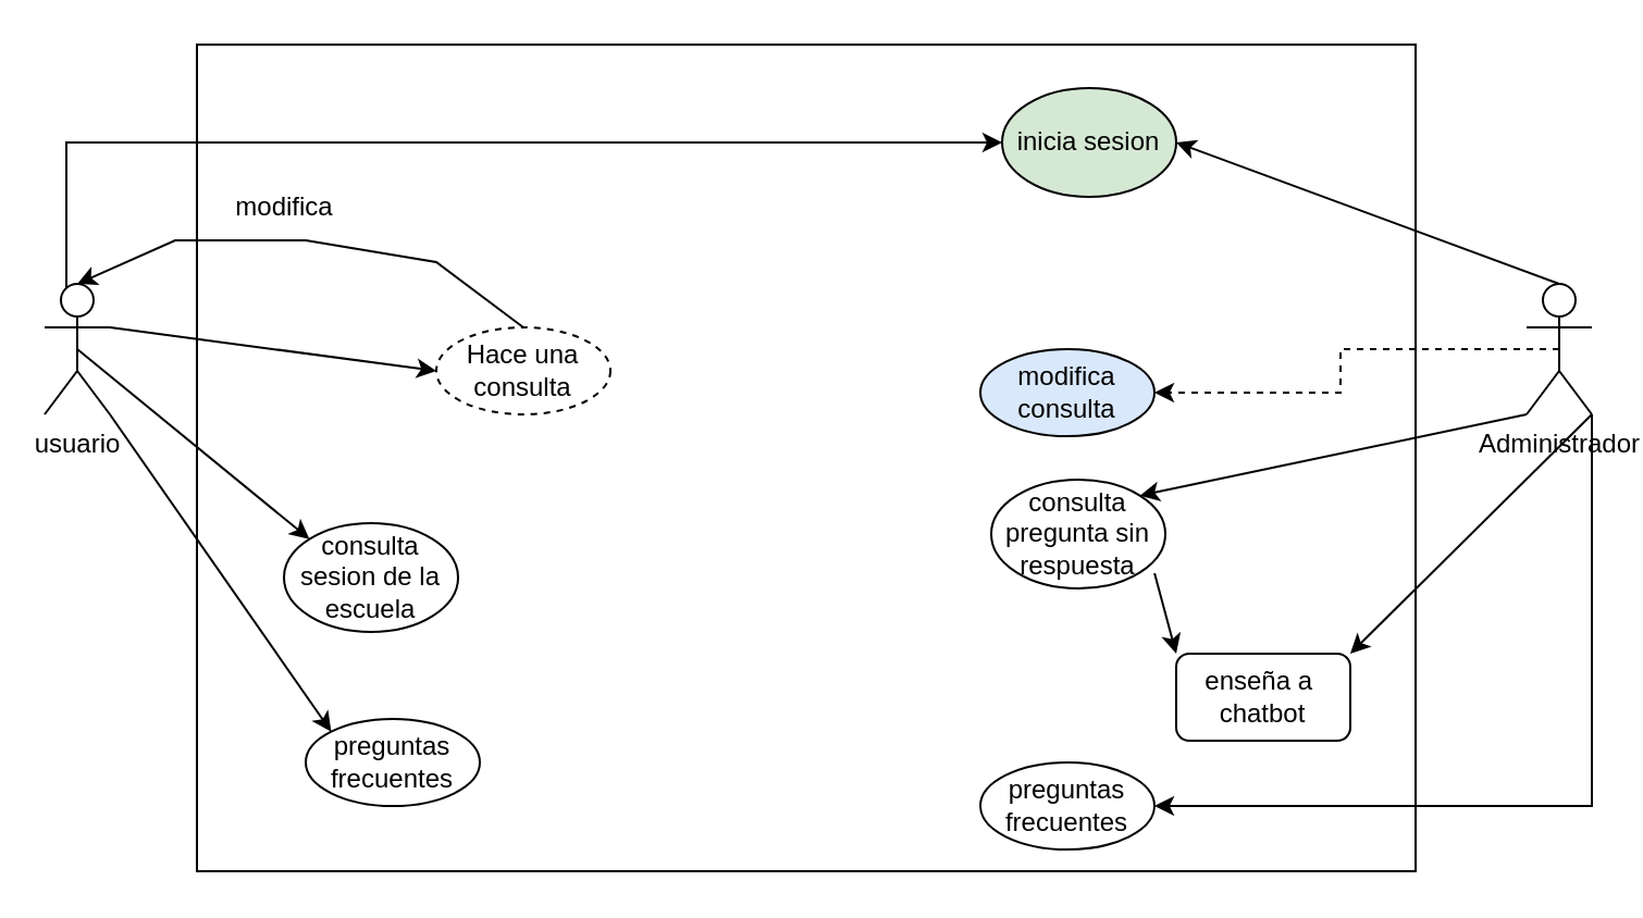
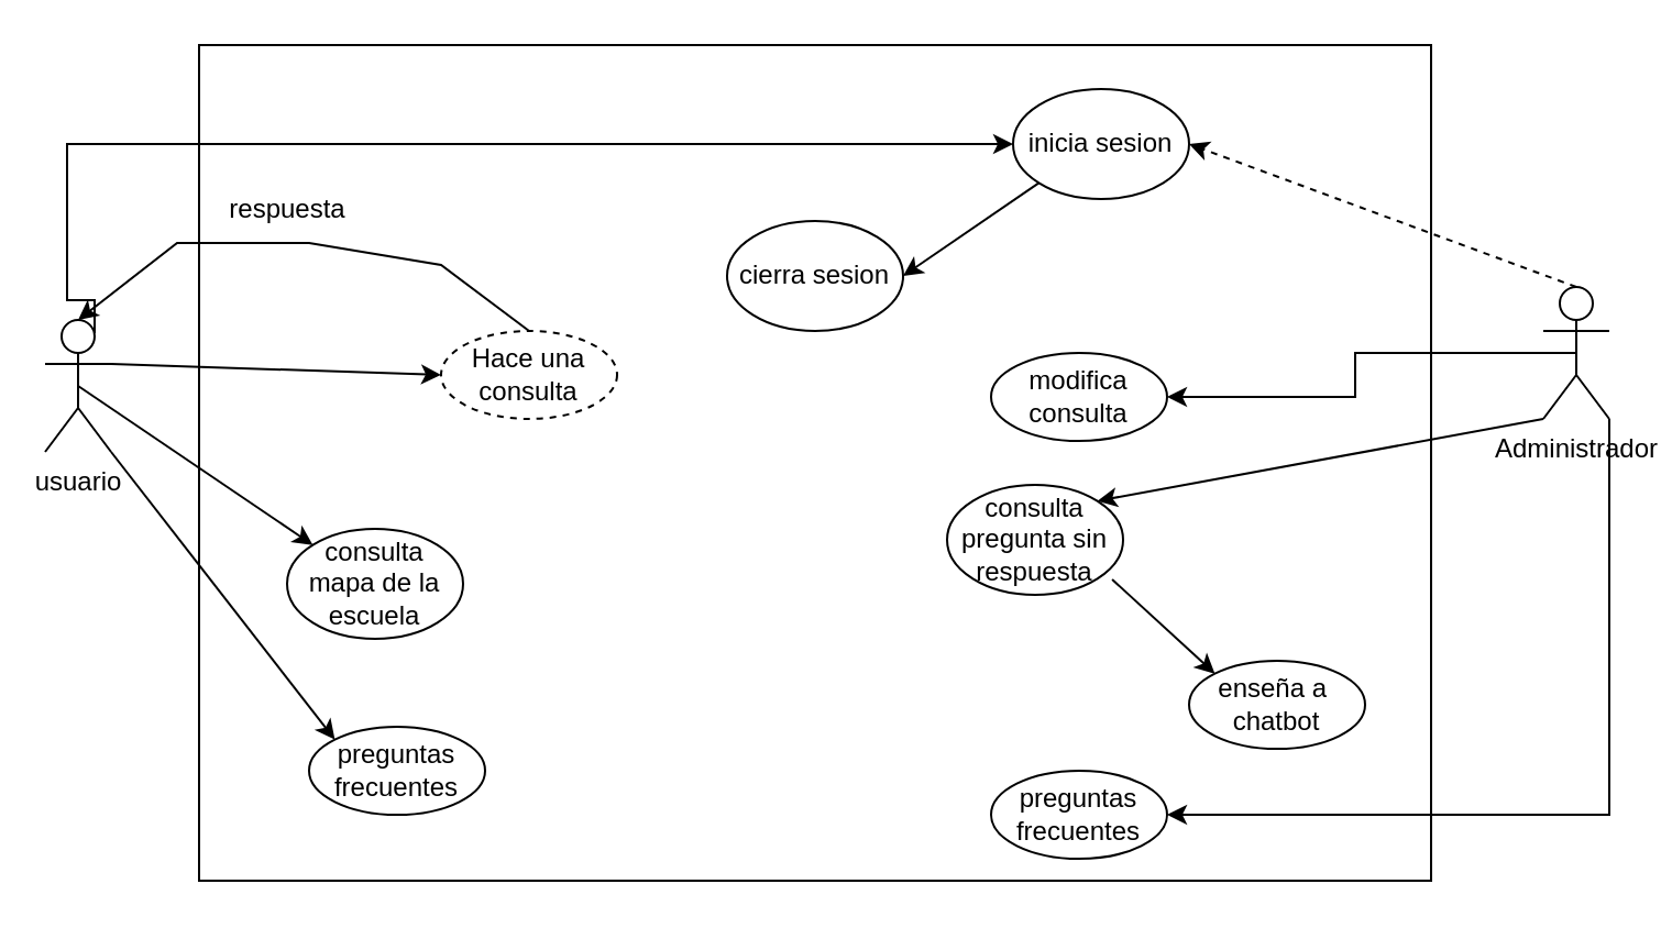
- <mxCell id="3" value="inicia sesion" style="ellipse;whiteSpace=wrap;html=1;fillColor=#d5e8d4;" vertex="1" parent="1"><mxGeometry x="460" y="40" width="80" height="50" as="geometry" /></mxCell>
+ <mxCell id="3" value="inicia sesion" style="ellipse;whiteSpace=wrap;html=1;" vertex="1" parent="1"><mxGeometry x="460" y="40" width="80" height="50" as="geometry" /></mxCell>
- <mxCell id="20" value="modifica" style="text;html=1;align=center;verticalAlign=middle;resizable=0;points=[];autosize=1;strokeColor=none;fillColor=none;" vertex="1" parent="1"><mxGeometry x="90" y="80" width="80" height="30" as="geometry" /></mxCell>
+ <mxCell id="20" value="respuesta" style="text;html=1;align=center;verticalAlign=middle;resizable=0;points=[];autosize=1;strokeColor=none;fillColor=none;" vertex="1" parent="1"><mxGeometry x="90" y="80" width="80" height="30" as="geometry" /></mxCell>
- <mxCell id="14" value="" style="edgeStyle=none;orthogonalLoop=1;jettySize=auto;html=1;rounded=0;entryX=1;entryY=0.5;entryDx=0;entryDy=0;exitX=0.5;exitY=0;exitDx=0;exitDy=0;exitPerimeter=0;" edge="1" parent="1" source="9" target="3"><mxGeometry width="100" relative="1" as="geometry"><mxPoint x="360" y="250" as="sourcePoint" /><mxPoint x="460" y="250" as="targetPoint" /><Array as="points" /></mxGeometry></mxCell>
+ <mxCell id="14" value="" style="edgeStyle=none;orthogonalLoop=1;jettySize=auto;html=1;rounded=0;entryX=1;entryY=0.5;entryDx=0;entryDy=0;exitX=0.5;exitY=0;exitDx=0;exitDy=0;exitPerimeter=0;dashed=1;" edge="1" parent="1" source="9" target="3"><mxGeometry width="100" relative="1" as="geometry"><mxPoint x="360" y="250" as="sourcePoint" /><mxPoint x="460" y="250" as="targetPoint" /><Array as="points" /></mxGeometry></mxCell>
+ <mxCell id="26" value="" style="edgeStyle=none;orthogonalLoop=1;jettySize=auto;html=1;rounded=0;exitX=0;exitY=1;exitDx=0;exitDy=0;entryX=1;entryY=0.5;entryDx=0;entryDy=0;" edge="1" parent="1" source="3" target="25"><mxGeometry width="100" relative="1" as="geometry"><mxPoint x="290" y="250" as="sourcePoint" /><mxPoint x="390" y="250" as="targetPoint" /><Array as="points" /></mxGeometry></mxCell>
+ <mxCell id="25" value="cierra sesion" style="ellipse;whiteSpace=wrap;html=1;" vertex="1" parent="1"><mxGeometry x="330" y="100" width="80" height="50" as="geometry" /></mxCell>
- <mxCell id="6" value="usuario" style="shape=umlActor;verticalLabelPosition=bottom;verticalAlign=top;html=1;outlineConnect=0;" vertex="1" parent="1"><mxGeometry x="20" y="130" width="30" height="60" as="geometry" /></mxCell>
+ <mxCell id="6" value="usuario" style="shape=umlActor;verticalLabelPosition=bottom;verticalAlign=top;html=1;outlineConnect=0;" vertex="1" parent="1"><mxGeometry x="20" y="145" width="30" height="60" as="geometry" /></mxCell>
- <mxCell id="8" style="edgeStyle=orthogonalEdgeStyle;rounded=0;orthogonalLoop=1;jettySize=auto;html=1;exitX=0.5;exitY=0.5;exitDx=0;exitDy=0;exitPerimeter=0;dashed=1;" edge="1" parent="1" source="9" target="23"><mxGeometry relative="1" as="geometry" /></mxCell>
+ <mxCell id="8" style="edgeStyle=orthogonalEdgeStyle;rounded=0;orthogonalLoop=1;jettySize=auto;html=1;exitX=0.5;exitY=0.5;exitDx=0;exitDy=0;exitPerimeter=0;" edge="1" parent="1" source="9" target="23"><mxGeometry relative="1" as="geometry" /></mxCell>
- <mxCell id="23" value="modifica consulta" style="ellipse;whiteSpace=wrap;html=1;fillColor=#dae8fc;" vertex="1" parent="1"><mxGeometry x="450" y="160" width="80" height="40" as="geometry" /></mxCell>
+ <mxCell id="23" value="modifica consulta" style="ellipse;whiteSpace=wrap;html=1;" vertex="1" parent="1"><mxGeometry x="450" y="160" width="80" height="40" as="geometry" /></mxCell>
- <mxCell id="22" value="" style="edgeStyle=none;orthogonalLoop=1;jettySize=auto;html=1;rounded=0;exitX=1;exitY=1;exitDx=0;exitDy=0;exitPerimeter=0;entryX=1;entryY=0;entryDx=0;entryDy=0;" edge="1" parent="1" source="9" target="12"><mxGeometry width="100" relative="1" as="geometry"><mxPoint x="360" y="250" as="sourcePoint" /><mxPoint x="460" y="250" as="targetPoint" /><Array as="points" /></mxGeometry></mxCell>
- <mxCell id="13" value="consulta pregunta sin respuesta" style="ellipse;whiteSpace=wrap;html=1;" vertex="1" parent="1"><mxGeometry x="455" y="220" width="80" height="50" as="geometry" /></mxCell>
+ <mxCell id="13" value="consulta pregunta sin respuesta" style="ellipse;whiteSpace=wrap;html=1;" vertex="1" parent="1"><mxGeometry x="430" y="220" width="80" height="50" as="geometry" /></mxCell>
- <mxCell id="10" value="consulta sesion de la escuela" style="ellipse;whiteSpace=wrap;html=1;" vertex="1" parent="1"><mxGeometry x="130" y="240" width="80" height="50" as="geometry" /></mxCell>
+ <mxCell id="10" value="consulta mapa de la escuela" style="ellipse;whiteSpace=wrap;html=1;" vertex="1" parent="1"><mxGeometry x="130" y="240" width="80" height="50" as="geometry" /></mxCell>
- <mxCell id="12" value="enseña a&amp;nbsp;&lt;div&gt;chatbot&lt;/div&gt;" style="whiteSpace=wrap;html=1;rounded=1;" vertex="1" parent="1"><mxGeometry x="540" y="300" width="80" height="40" as="geometry" /></mxCell>
+ <mxCell id="12" value="enseña a&amp;nbsp;&lt;div&gt;chatbot&lt;/div&gt;" style="ellipse;whiteSpace=wrap;html=1;" vertex="1" parent="1"><mxGeometry x="540" y="300" width="80" height="40" as="geometry" /></mxCell>
